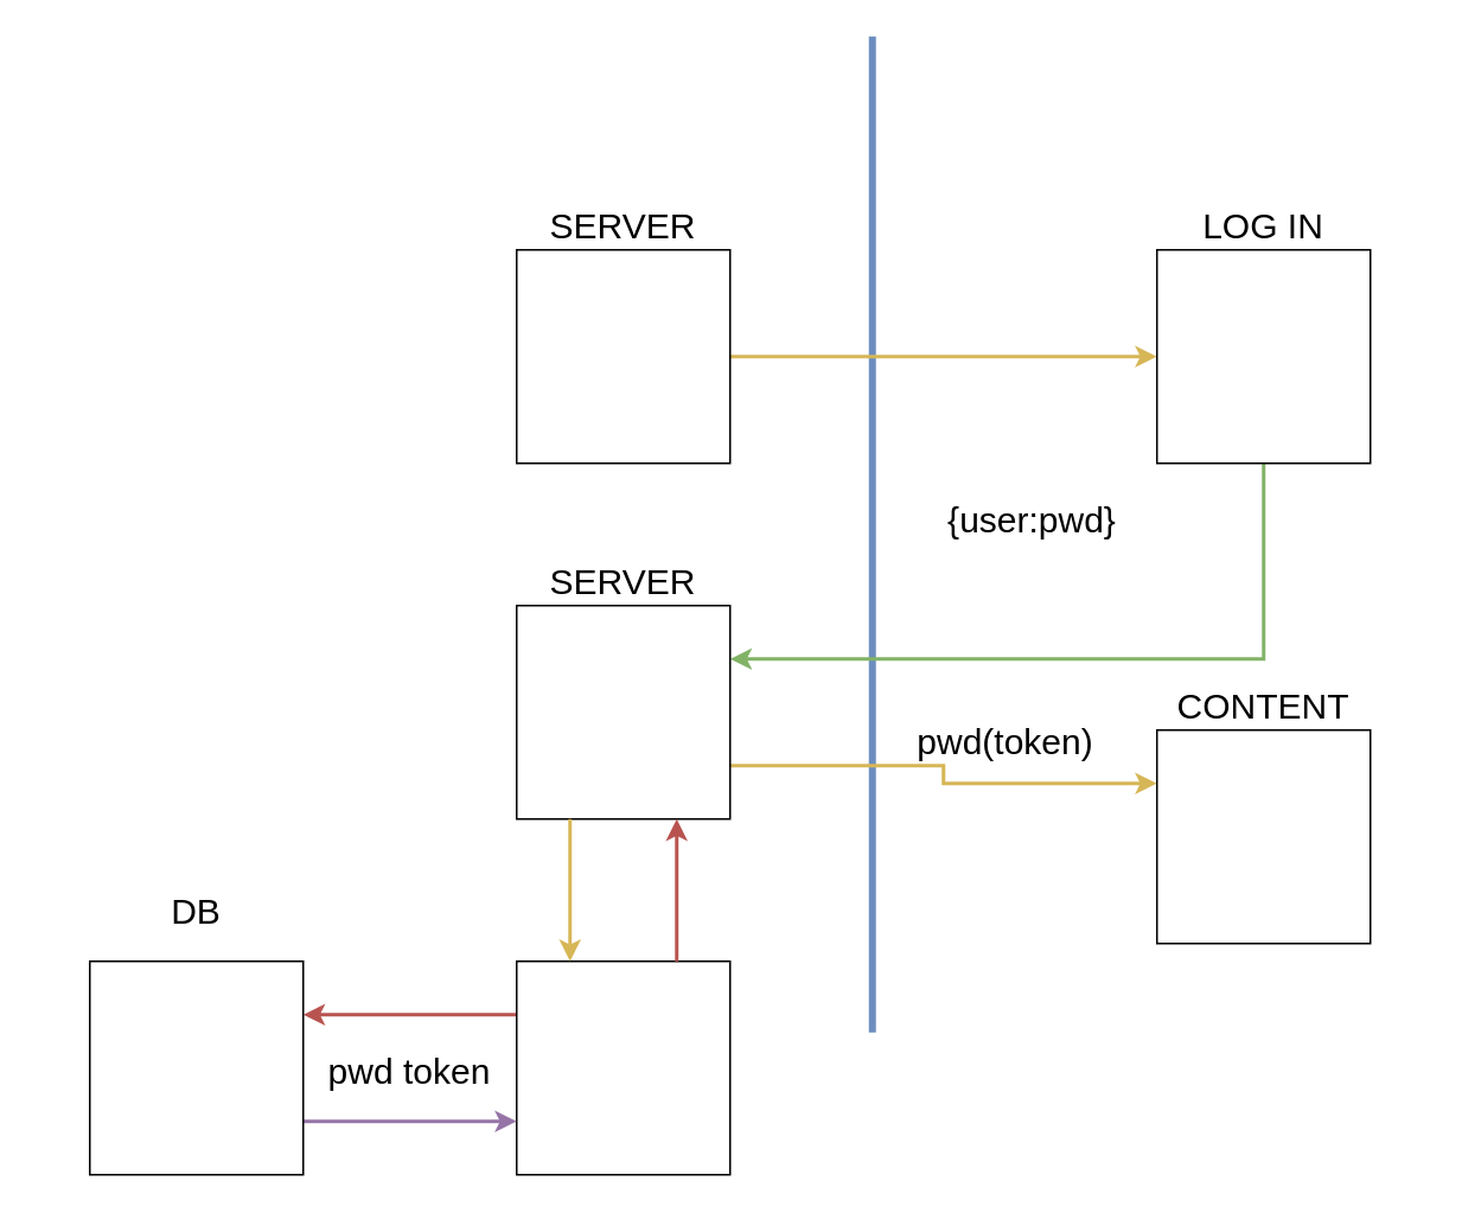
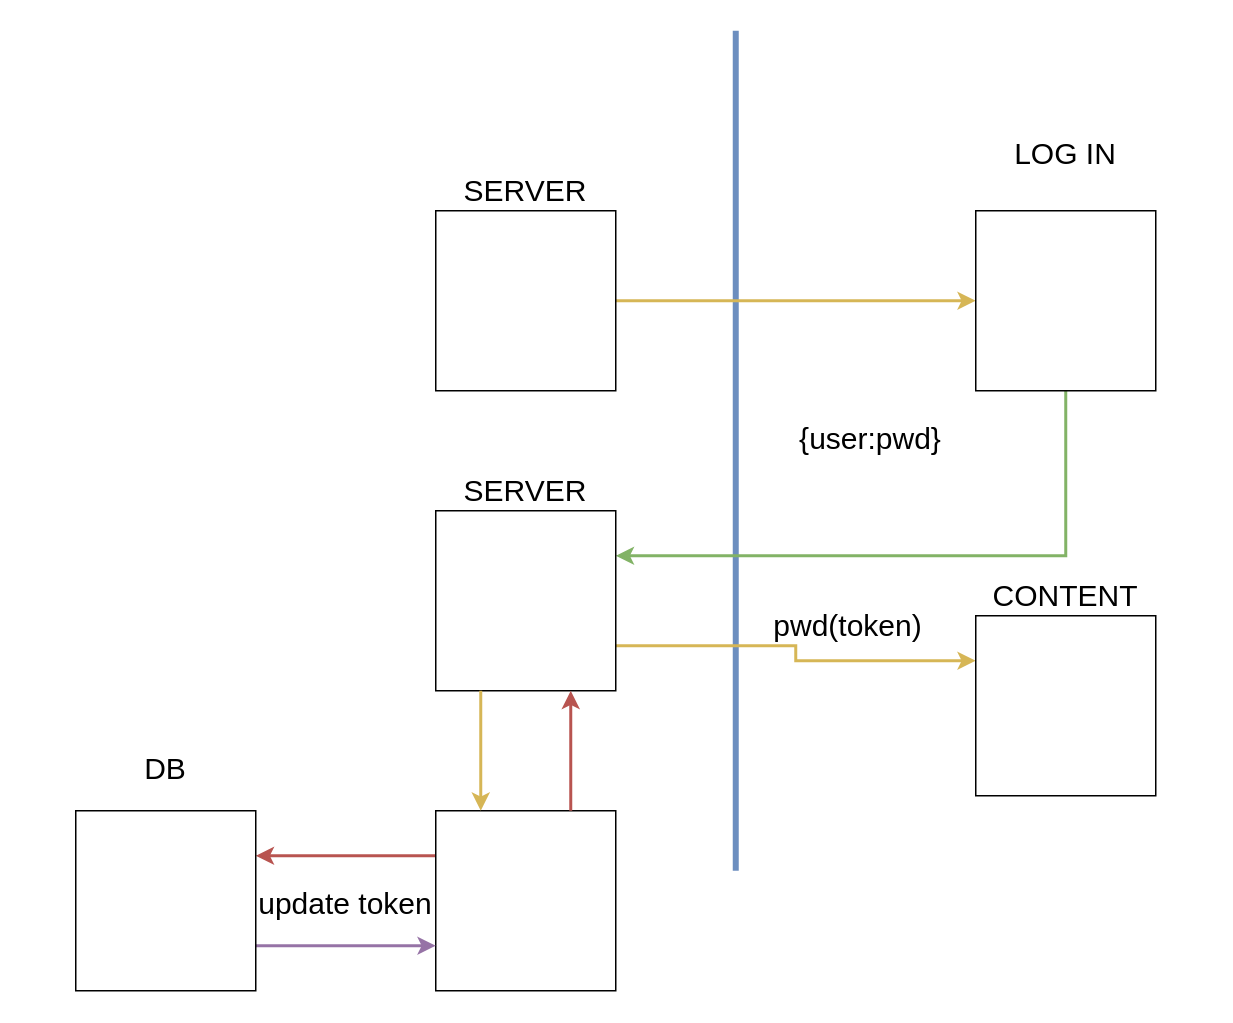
- <mxCell id="8" value="LOG IN" style="text;strokeColor=none;fillColor=none;align=center;verticalAlign=middle;spacingLeft=4;spacingRight=4;overflow=hidden;points=[[0,0.5],[1,0.5]];portConstraint=eastwest;rotatable=0;fontSize=20;" vertex="1" parent="1"><mxGeometry x="620" y="110" width="180" height="30" as="geometry" /></mxCell>
+ <mxCell id="8" value="LOG IN" style="text;strokeColor=none;fillColor=none;align=center;verticalAlign=middle;spacingLeft=4;spacingRight=4;overflow=hidden;points=[[0,0.5],[1,0.5]];portConstraint=eastwest;rotatable=0;fontSize=20;" vertex="1" parent="1"><mxGeometry x="620" y="85" width="180" height="30" as="geometry" /></mxCell>
- <mxCell id="20" value="pwd token" style="text;strokeColor=none;fillColor=none;align=center;verticalAlign=middle;spacingLeft=4;spacingRight=4;overflow=hidden;points=[[0,0.5],[1,0.5]];portConstraint=eastwest;rotatable=0;fontSize=20;" vertex="1" parent="1"><mxGeometry x="140" y="585" width="180" height="30" as="geometry" /></mxCell>
+ <mxCell id="20" value="update token" style="text;strokeColor=none;fillColor=none;align=center;verticalAlign=middle;spacingLeft=4;spacingRight=4;overflow=hidden;points=[[0,0.5],[1,0.5]];portConstraint=eastwest;rotatable=0;fontSize=20;" vertex="1" parent="1"><mxGeometry x="140" y="585" width="180" height="30" as="geometry" /></mxCell>
